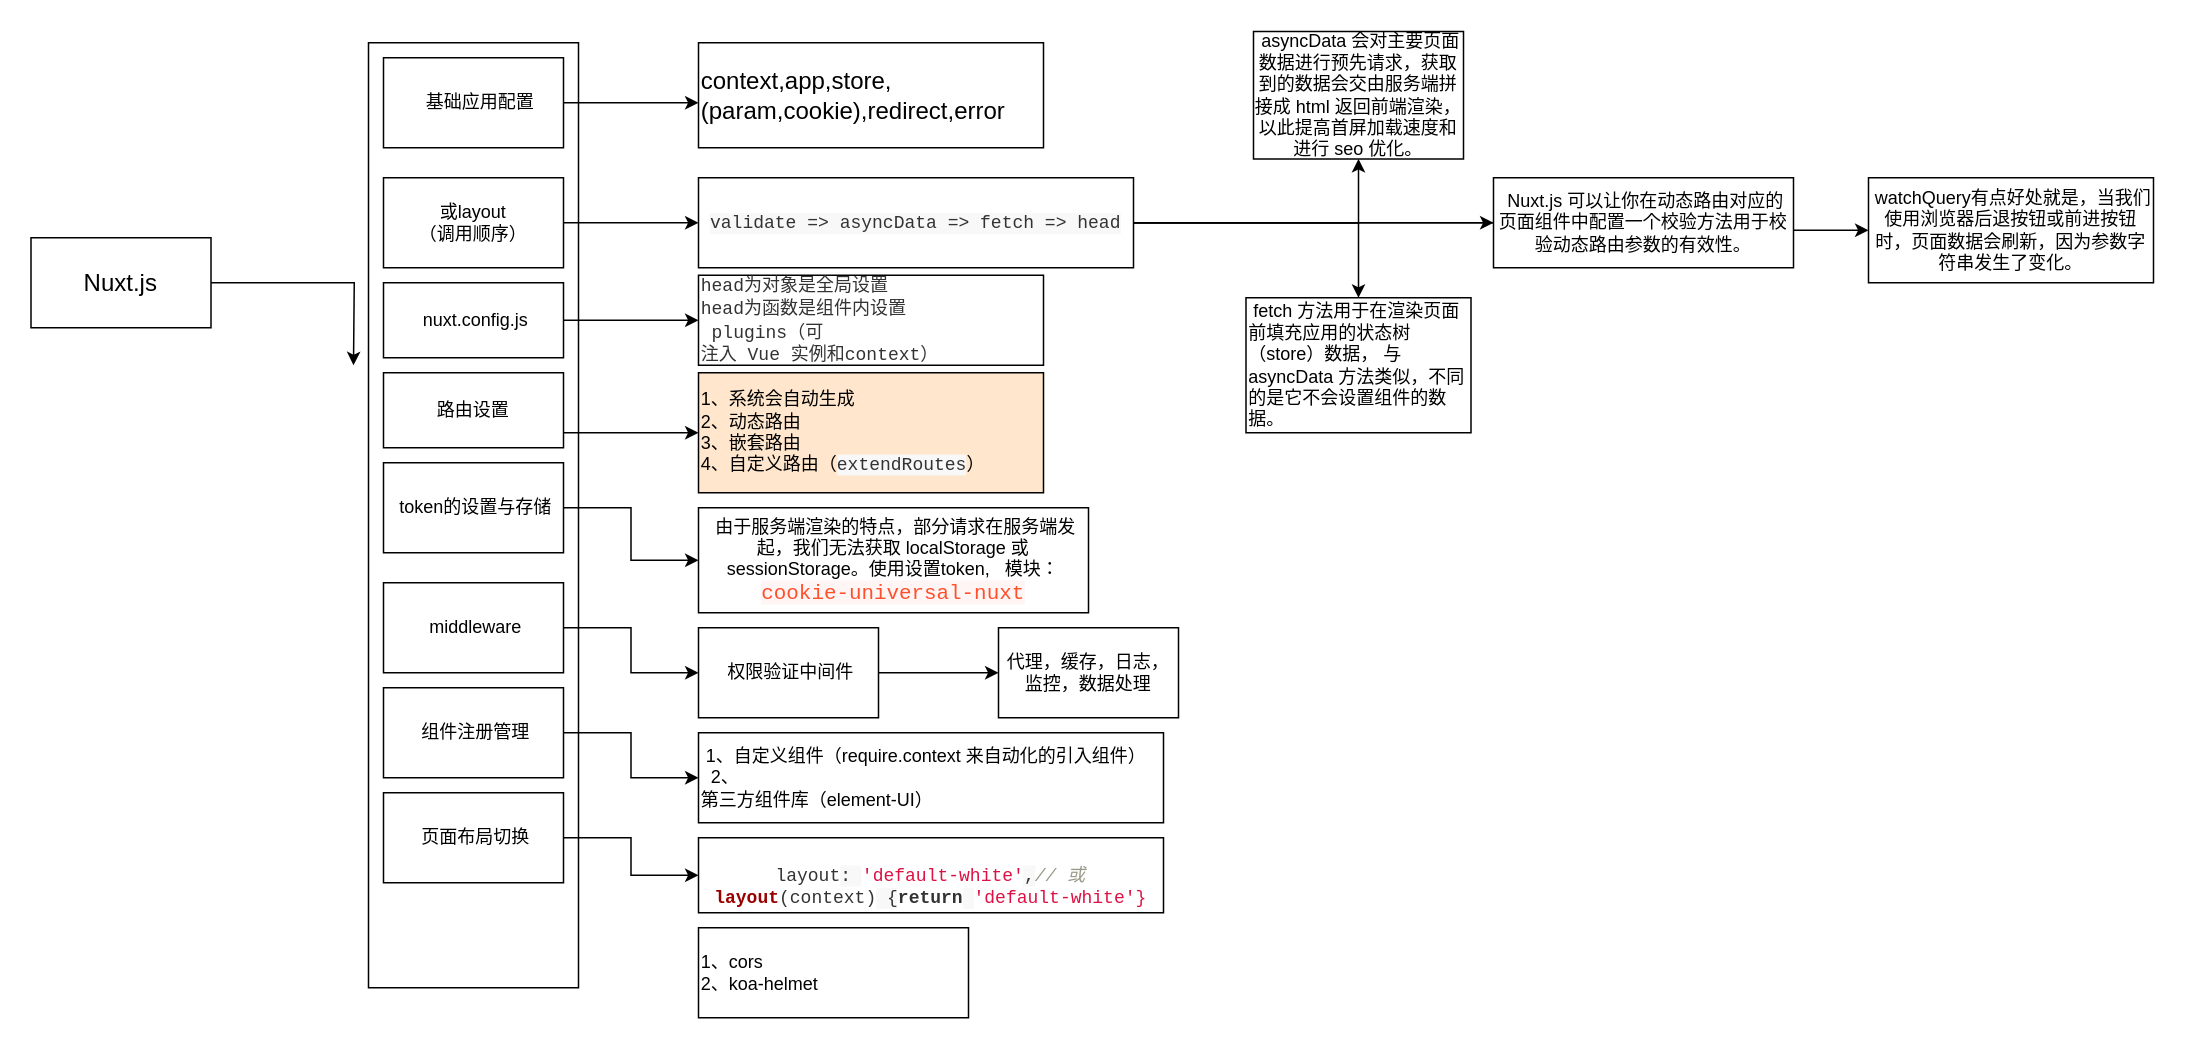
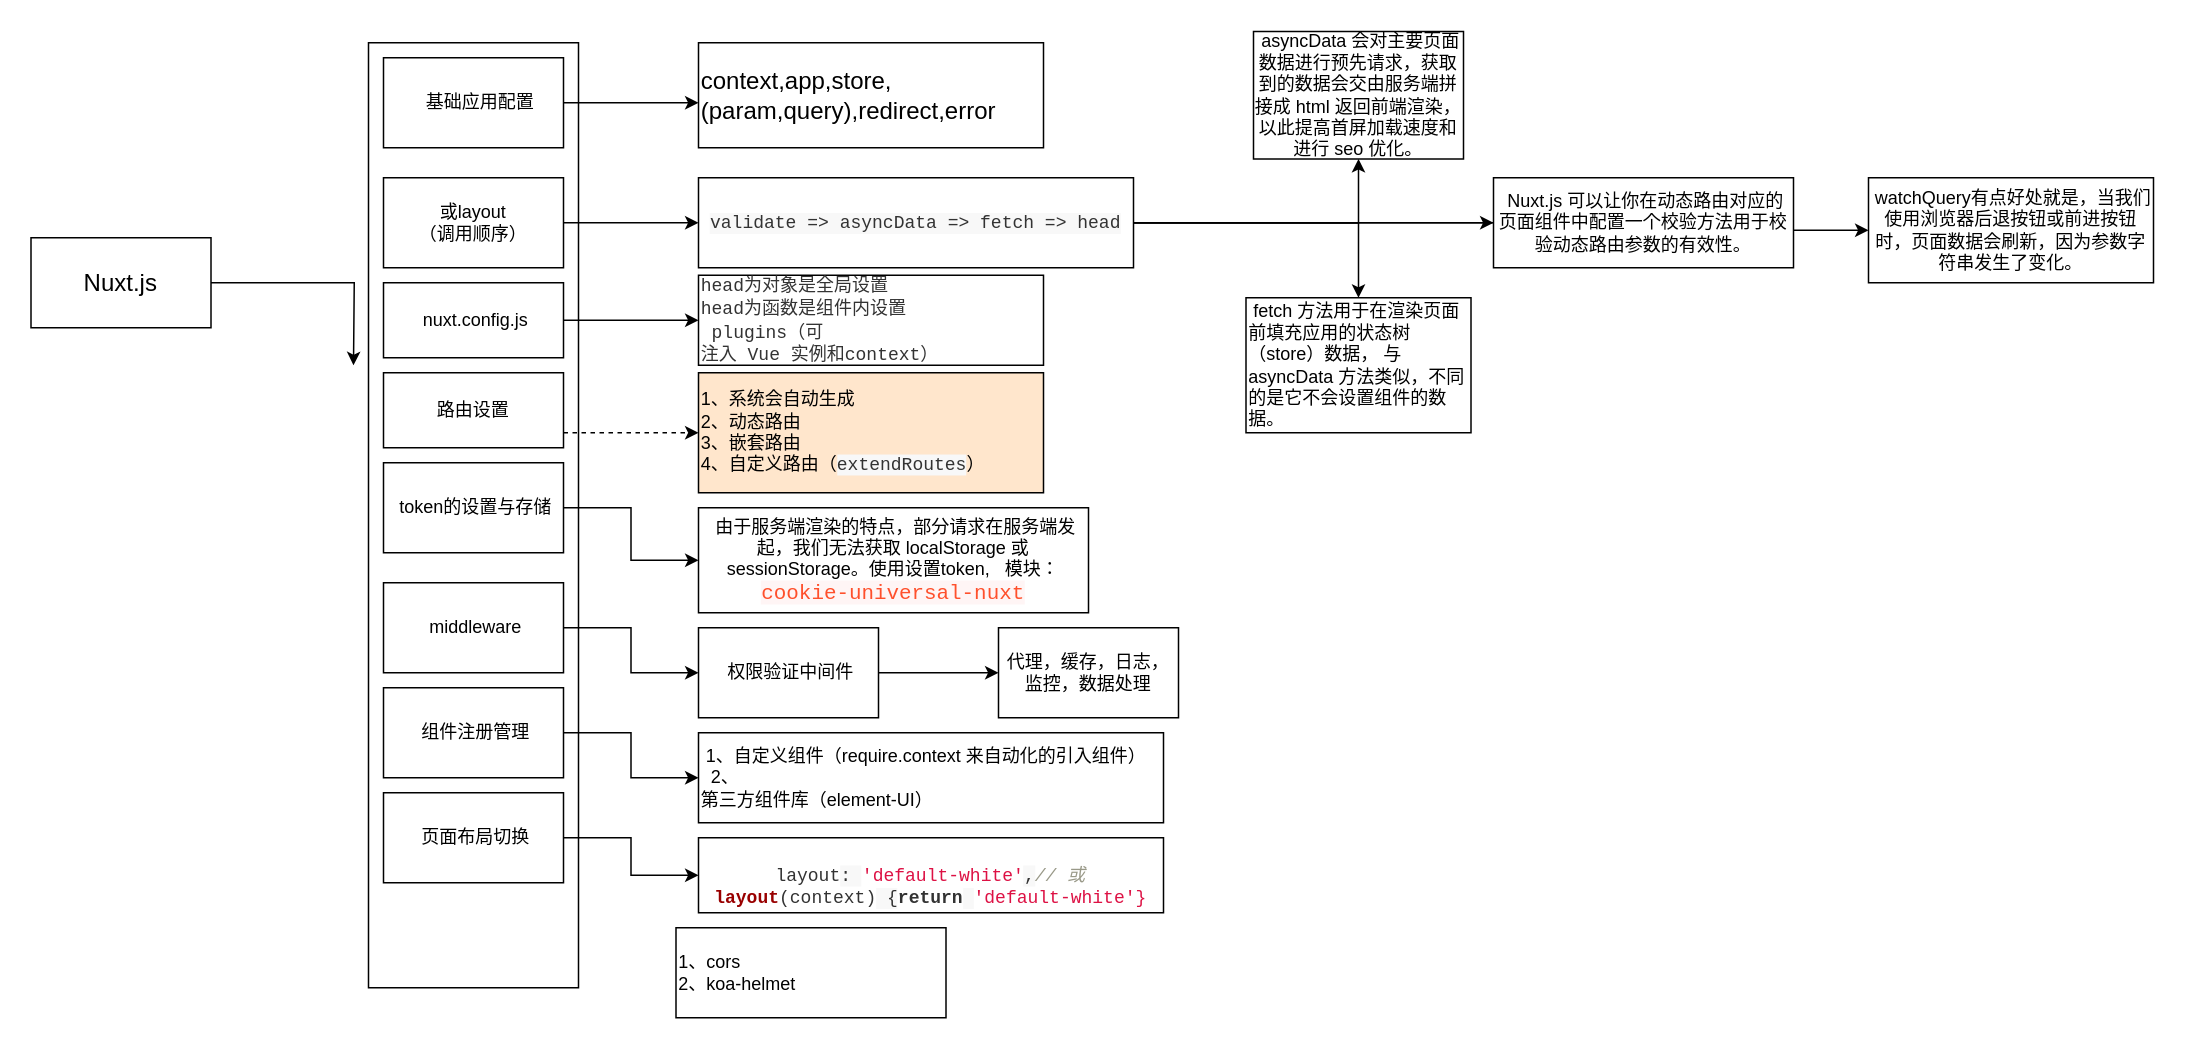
- <mxCell id="4" value="context,app,store,(param,cookie),redirect,error" style="whiteSpace=wrap;html=1;fontSize=16;rounded=0;labelBorderColor=none;align=left;" vertex="1" parent="1"><mxGeometry x="465" y="28" width="230" height="70" as="geometry" /></mxCell>
+ <mxCell id="4" value="context,app,store,(param,query),redirect,error" style="whiteSpace=wrap;html=1;fontSize=16;rounded=0;labelBorderColor=none;align=left;" vertex="1" parent="1"><mxGeometry x="465" y="28" width="230" height="70" as="geometry" /></mxCell>
- <mxCell id="22" value="" style="edgeStyle=orthogonalEdgeStyle;rounded=0;orthogonalLoop=1;jettySize=auto;html=1;fontSize=12;" edge="1" parent="1" source="23" target="24"><mxGeometry relative="1" as="geometry"><Array as="points"><mxPoint x="405" y="288" /><mxPoint x="405" y="288" /></Array></mxGeometry></mxCell>
+ <mxCell id="22" value="" style="edgeStyle=orthogonalEdgeStyle;rounded=0;orthogonalLoop=1;jettySize=auto;html=1;fontSize=12;dashed=1;" edge="1" parent="1" source="23" target="24"><mxGeometry relative="1" as="geometry"><Array as="points"><mxPoint x="405" y="288" /><mxPoint x="405" y="288" /></Array></mxGeometry></mxCell>
- <mxCell id="39" value="1、cors&lt;br&gt;2、koa-helmet" style="whiteSpace=wrap;html=1;rounded=0;labelBorderColor=none;align=left;" vertex="1" parent="1"><mxGeometry x="465" y="618" width="180" height="60" as="geometry" /></mxCell>
+ <mxCell id="39" value="1、cors&lt;br&gt;2、koa-helmet" style="whiteSpace=wrap;html=1;rounded=0;labelBorderColor=none;align=left;" vertex="1" parent="1"><mxGeometry x="450" y="618" width="180" height="60" as="geometry" /></mxCell>
